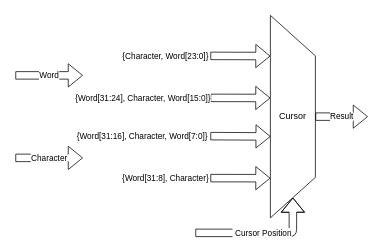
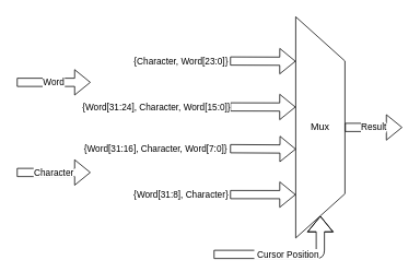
- <mxCell id="5" value="Cursor" parent="1" style="shape=trapezoid;perimeter=trapezoidPerimeter;whiteSpace=wrap;html=1;direction=south;" vertex="1"><mxGeometry as="geometry" width="60" height="270" x="360" y="20" /></mxCell>
+ <mxCell id="5" value="Mux" parent="1" style="shape=trapezoid;perimeter=trapezoidPerimeter;whiteSpace=wrap;html=1;direction=south;" vertex="1"><mxGeometry as="geometry" width="60" height="270" x="360" y="20" /></mxCell>
